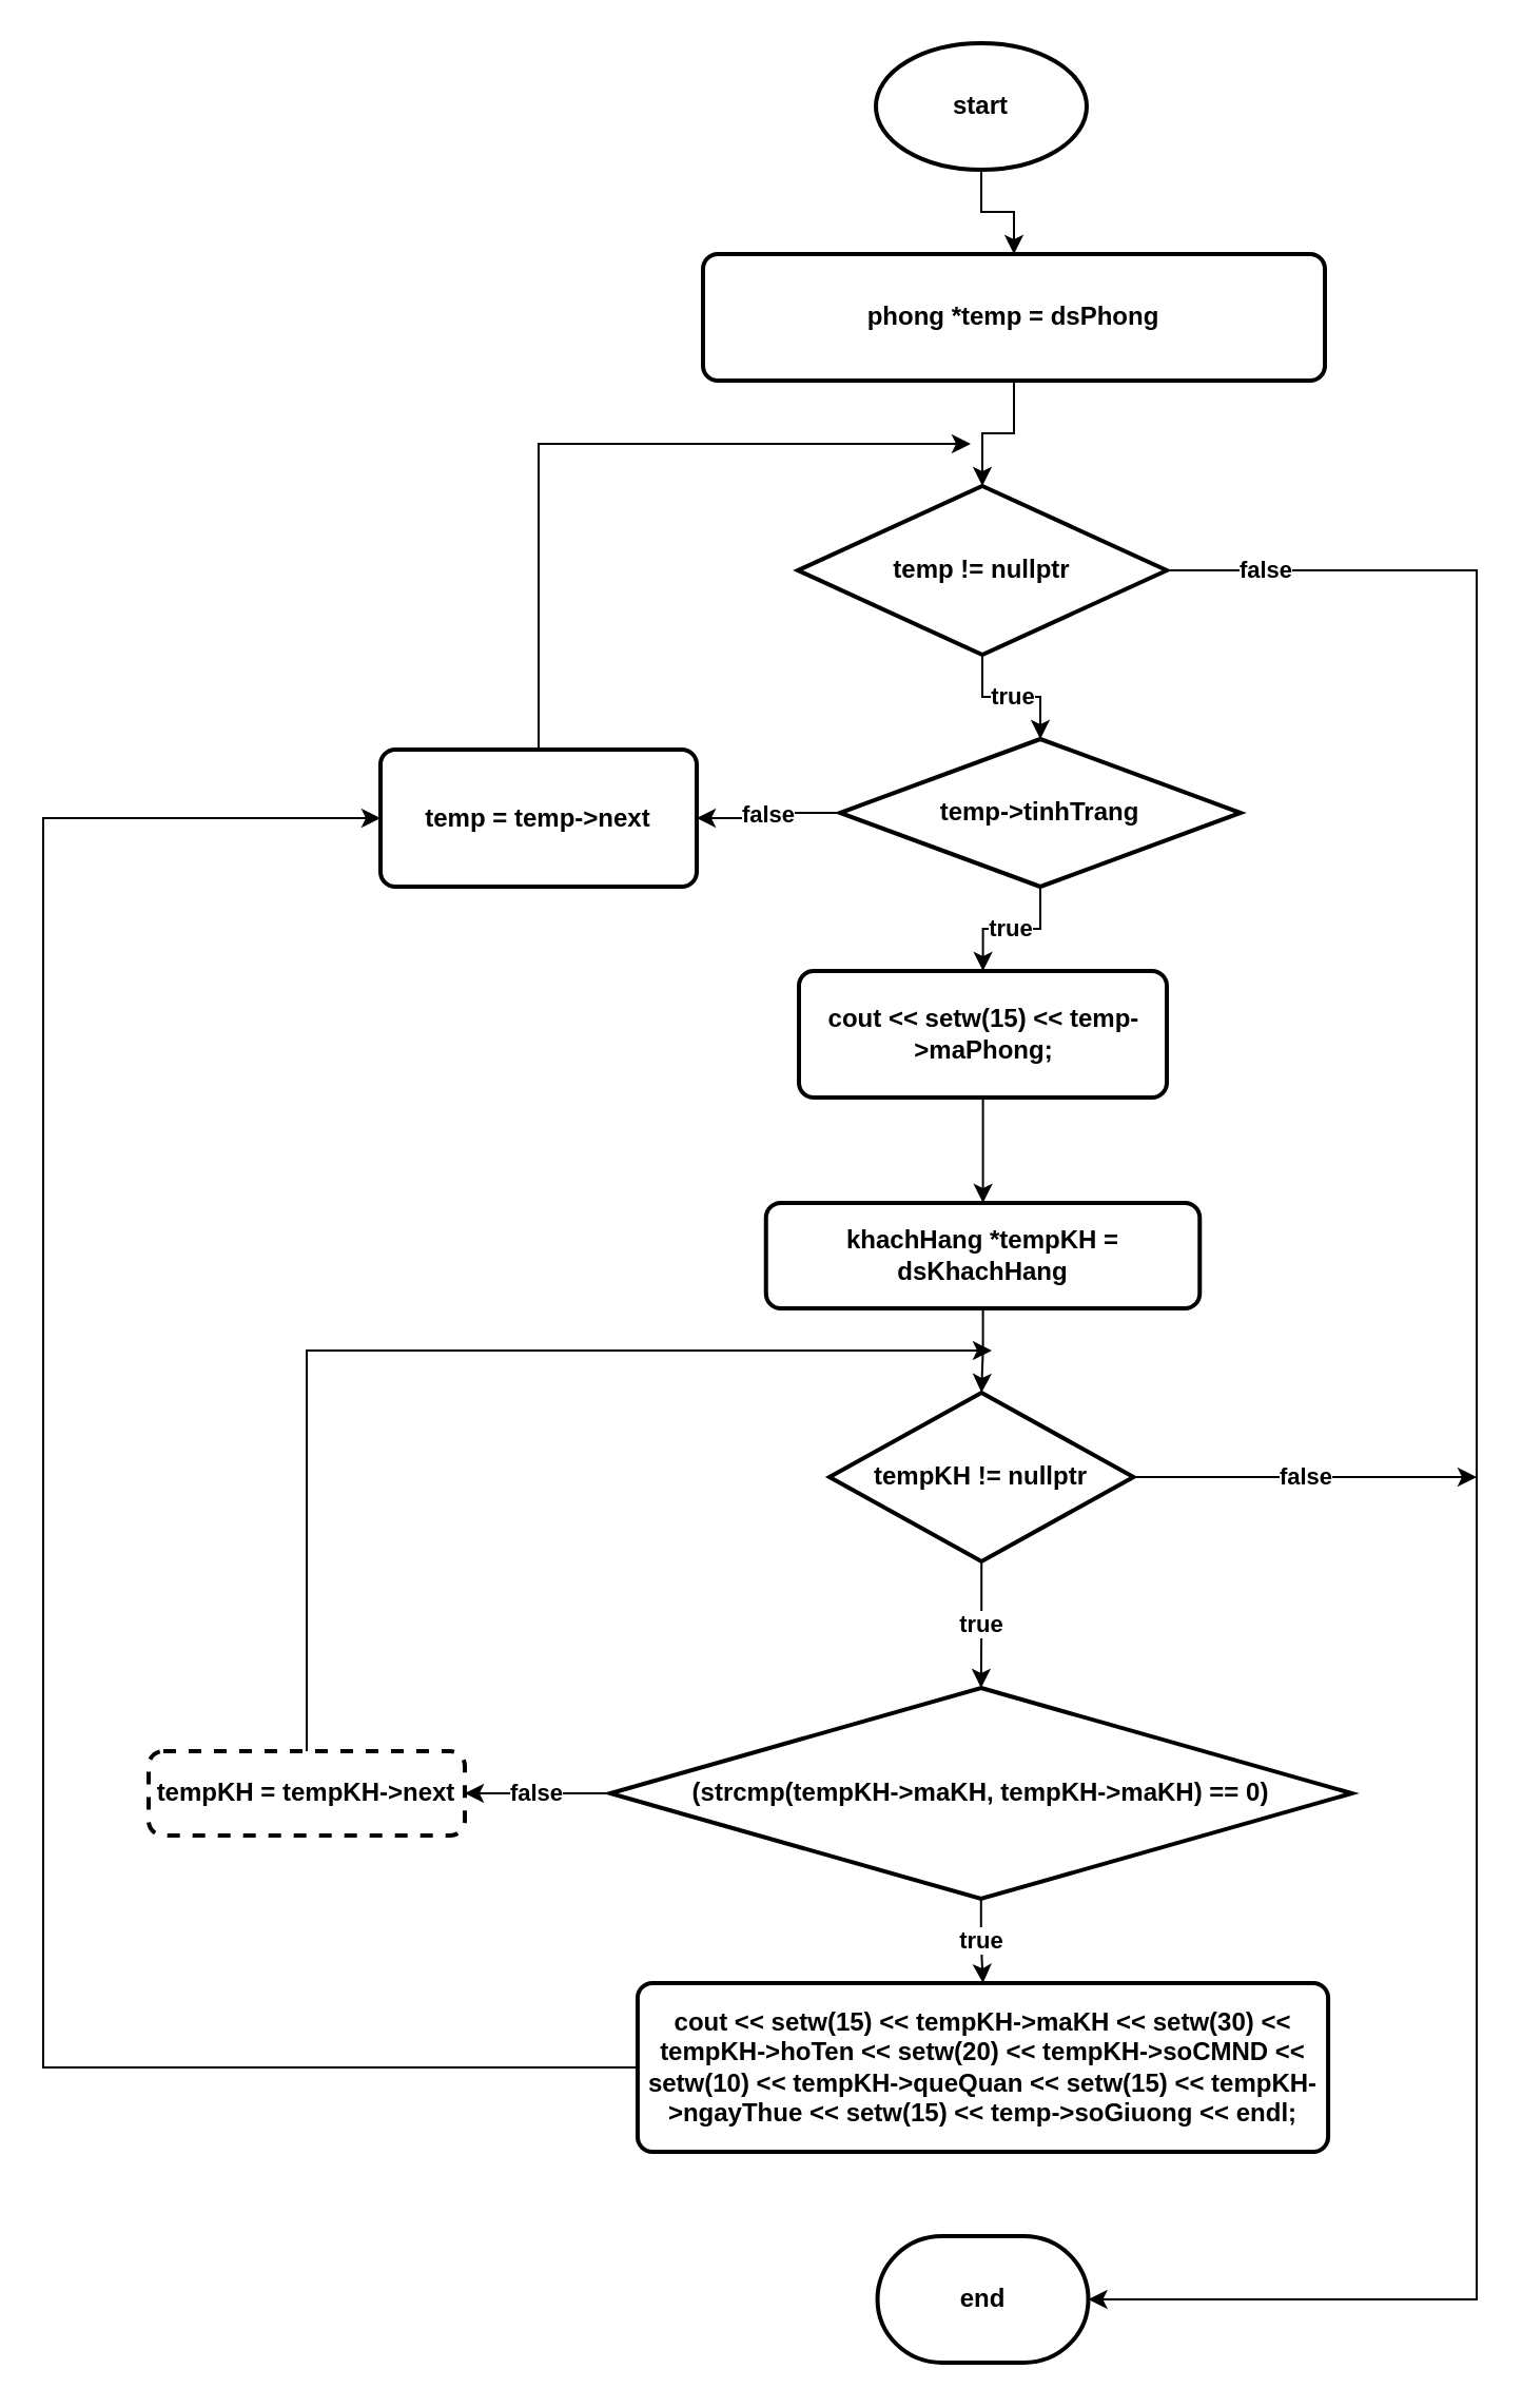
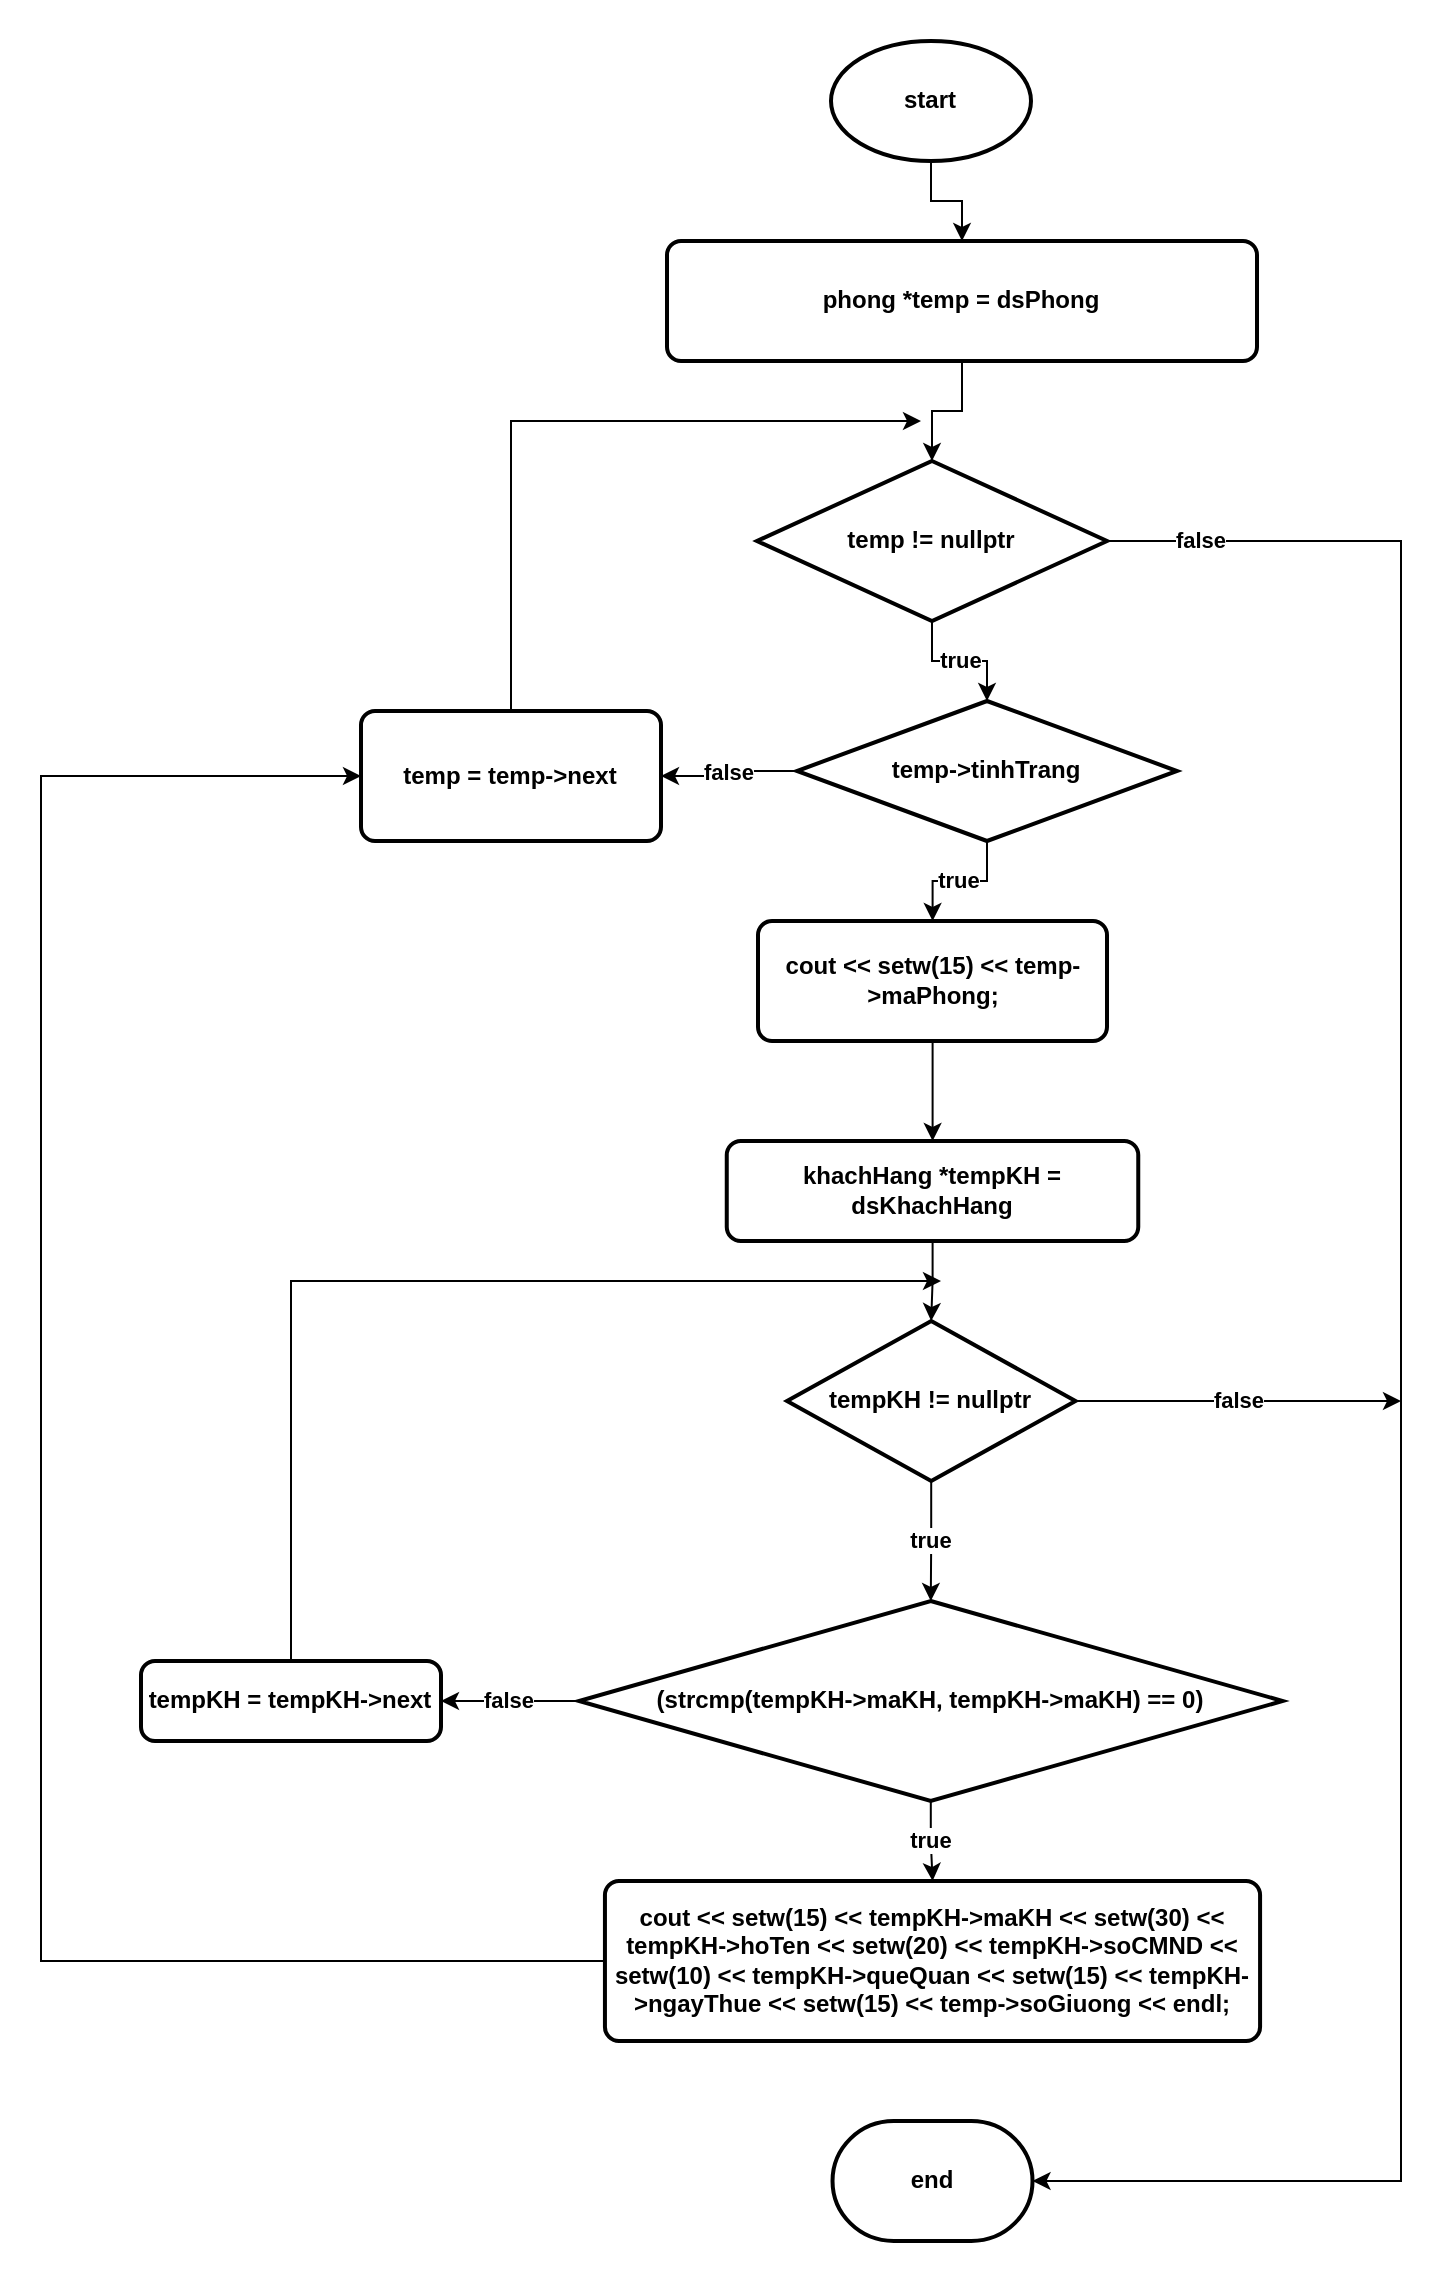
- <mxCell id="27" value="tempKH = tempKH-&amp;gt;next" style="rounded=1;whiteSpace=wrap;html=1;absoluteArcSize=1;arcSize=14;strokeWidth=2;fontStyle=1;dashed=1;" parent="1" vertex="1"><mxGeometry x="70" y="830" width="150" height="40" as="geometry" /></mxCell>
+ <mxCell id="27" value="tempKH = tempKH-&amp;gt;next" style="rounded=1;whiteSpace=wrap;html=1;absoluteArcSize=1;arcSize=14;strokeWidth=2;fontStyle=1" parent="1" vertex="1"><mxGeometry x="70" y="830" width="150" height="40" as="geometry" /></mxCell>
